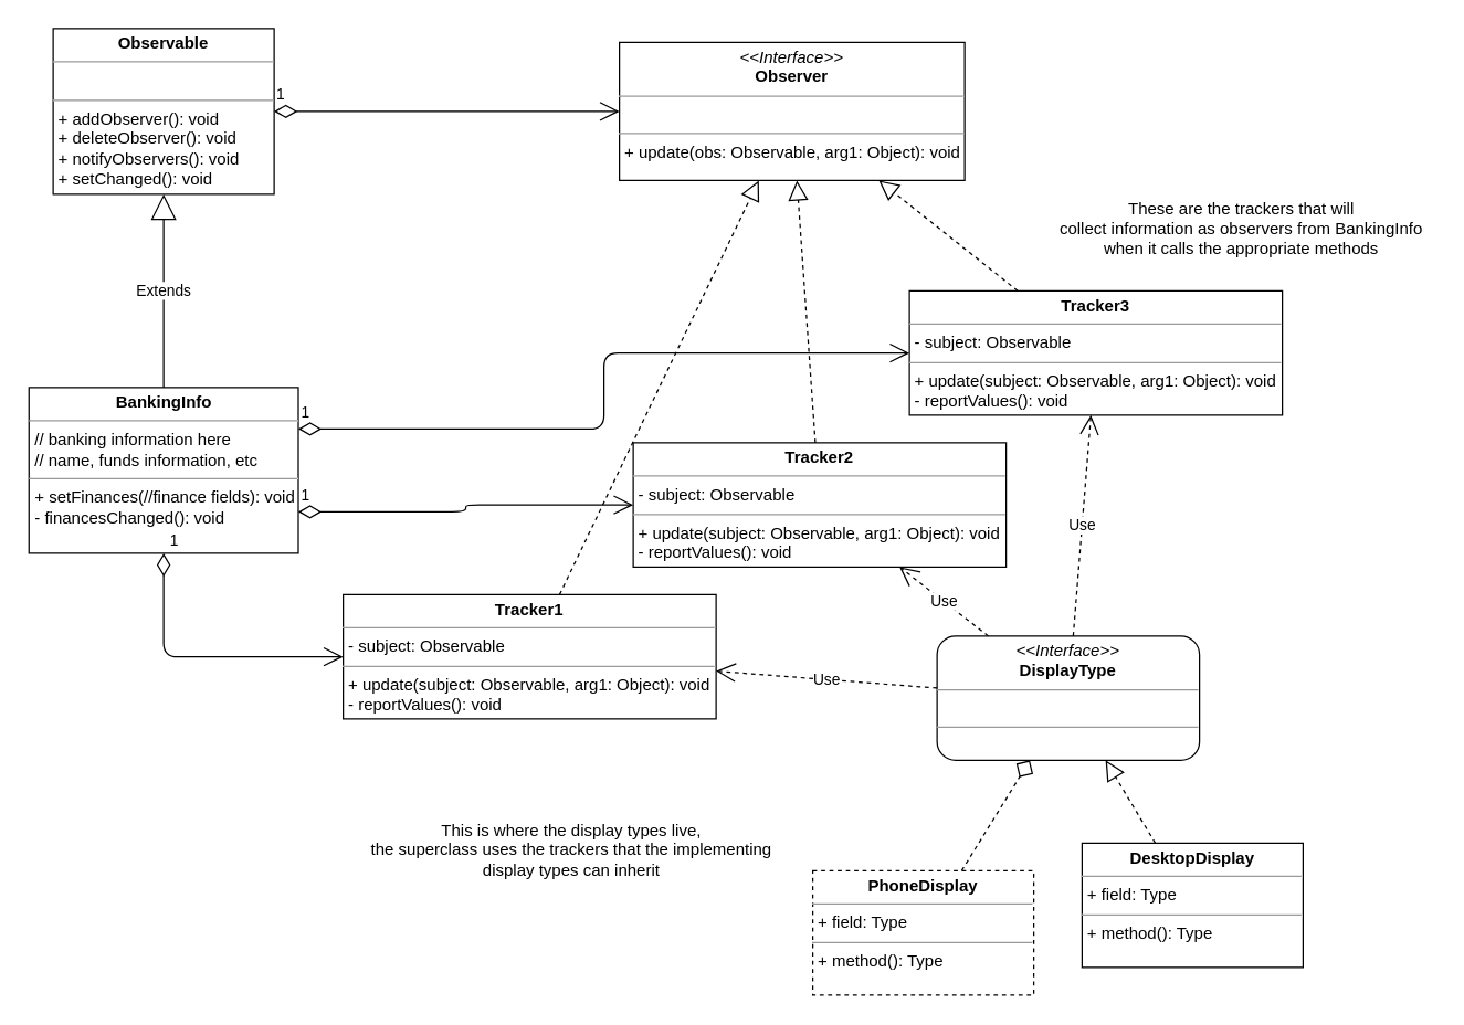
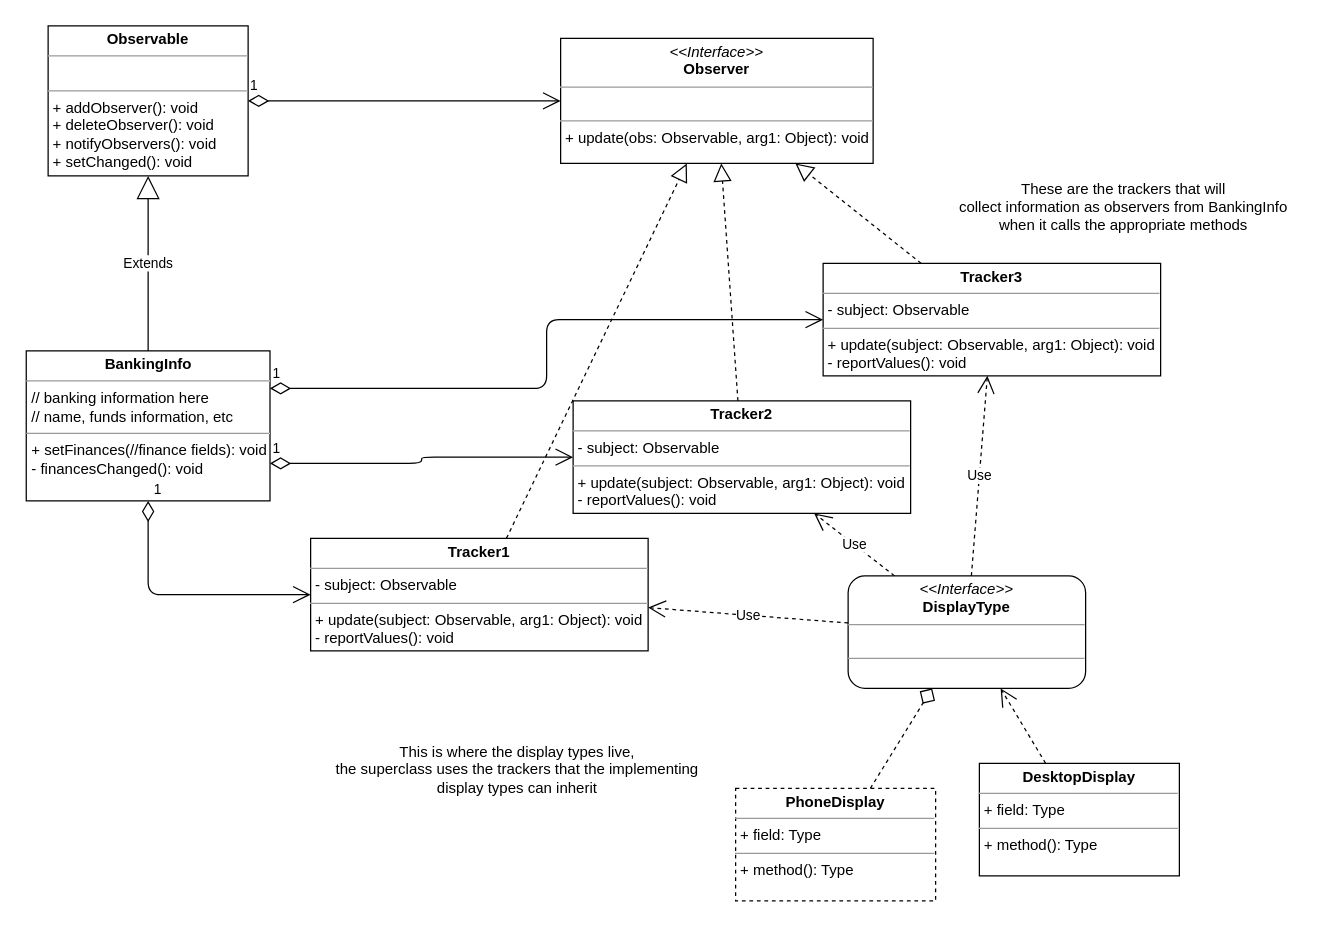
- <mxCell id="16" value="" style="endArrow=block;dashed=1;endFill=0;endSize=12;html=1;" parent="1" source="15" target="13" edge="1"><mxGeometry width="160" relative="1" as="geometry"><mxPoint x="58" y="550" as="sourcePoint" /><mxPoint x="218" y="550" as="targetPoint" /></mxGeometry></mxCell>
+ <mxCell id="16" value="" style="endArrow=open;dashed=1;endFill=0;endSize=12;html=1;" parent="1" source="15" target="13" edge="1"><mxGeometry width="160" relative="1" as="geometry"><mxPoint x="58" y="550" as="sourcePoint" /><mxPoint x="218" y="550" as="targetPoint" /></mxGeometry></mxCell>
